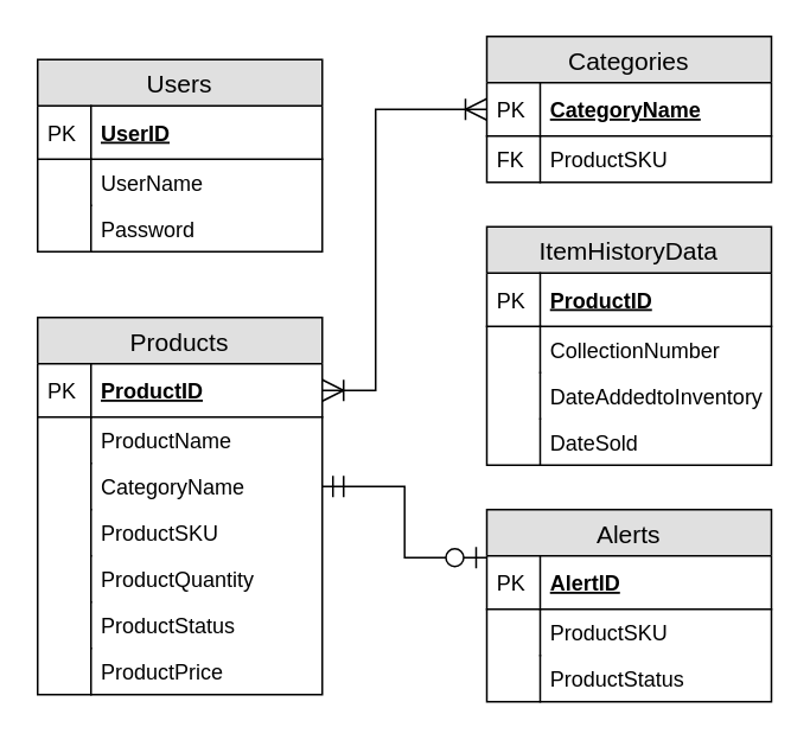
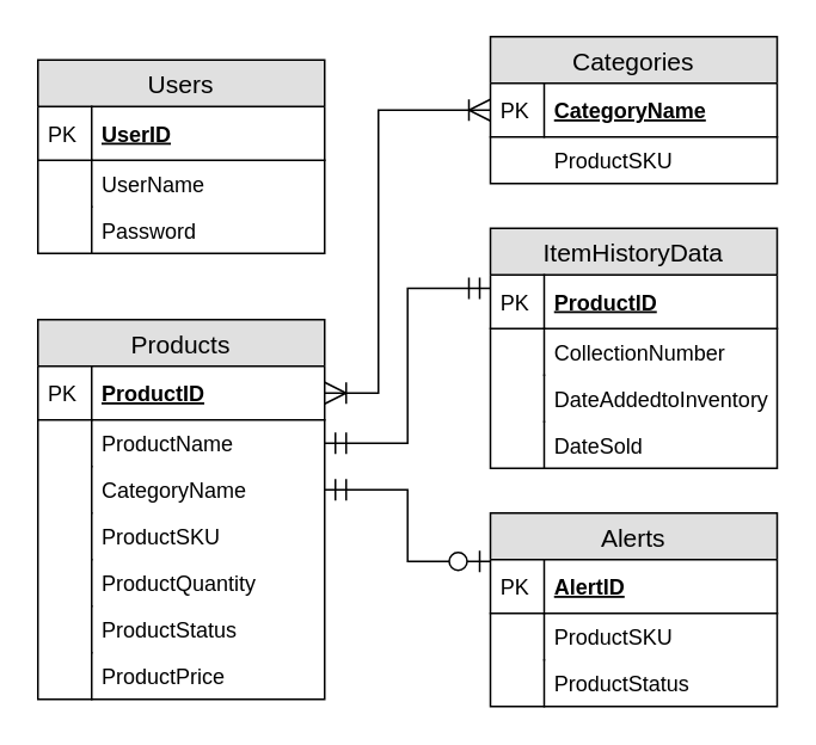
- <mxCell id="6" value="FK" style="shape=partialRectangle;top=0;left=0;bottom=0;fillColor=none;align=left;verticalAlign=top;spacingLeft=4;spacingRight=4;overflow=hidden;rotatable=0;points=[];portConstraint=eastwest;part=1;fontSize=12;" vertex="1" connectable="0" parent="5"><mxGeometry width="30" height="26" as="geometry" /></mxCell>
+ <mxCell id="47" style="edgeStyle=orthogonalEdgeStyle;rounded=0;orthogonalLoop=1;jettySize=auto;html=1;exitX=1;exitY=0.5;exitDx=0;exitDy=0;entryX=0;entryY=0.25;entryDx=0;entryDy=0;endArrow=ERmandOne;endFill=0;startArrow=ERmandOne;startFill=0;endSize=10;startSize=10;" edge="1" parent="1" source="10" target="36"><mxGeometry relative="1" as="geometry" /></mxCell>
